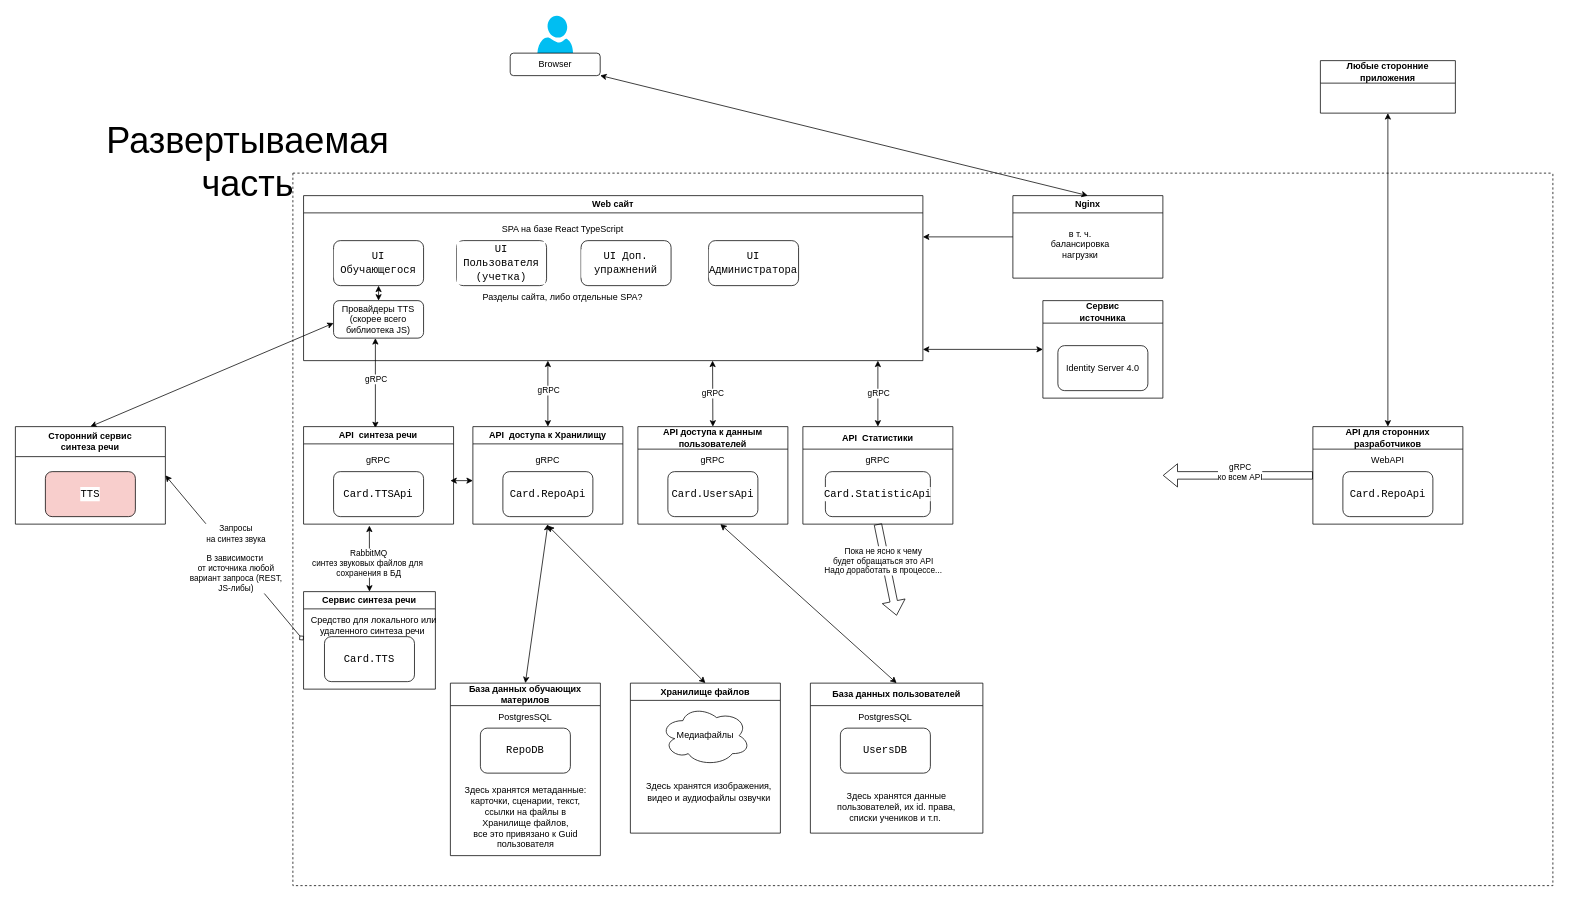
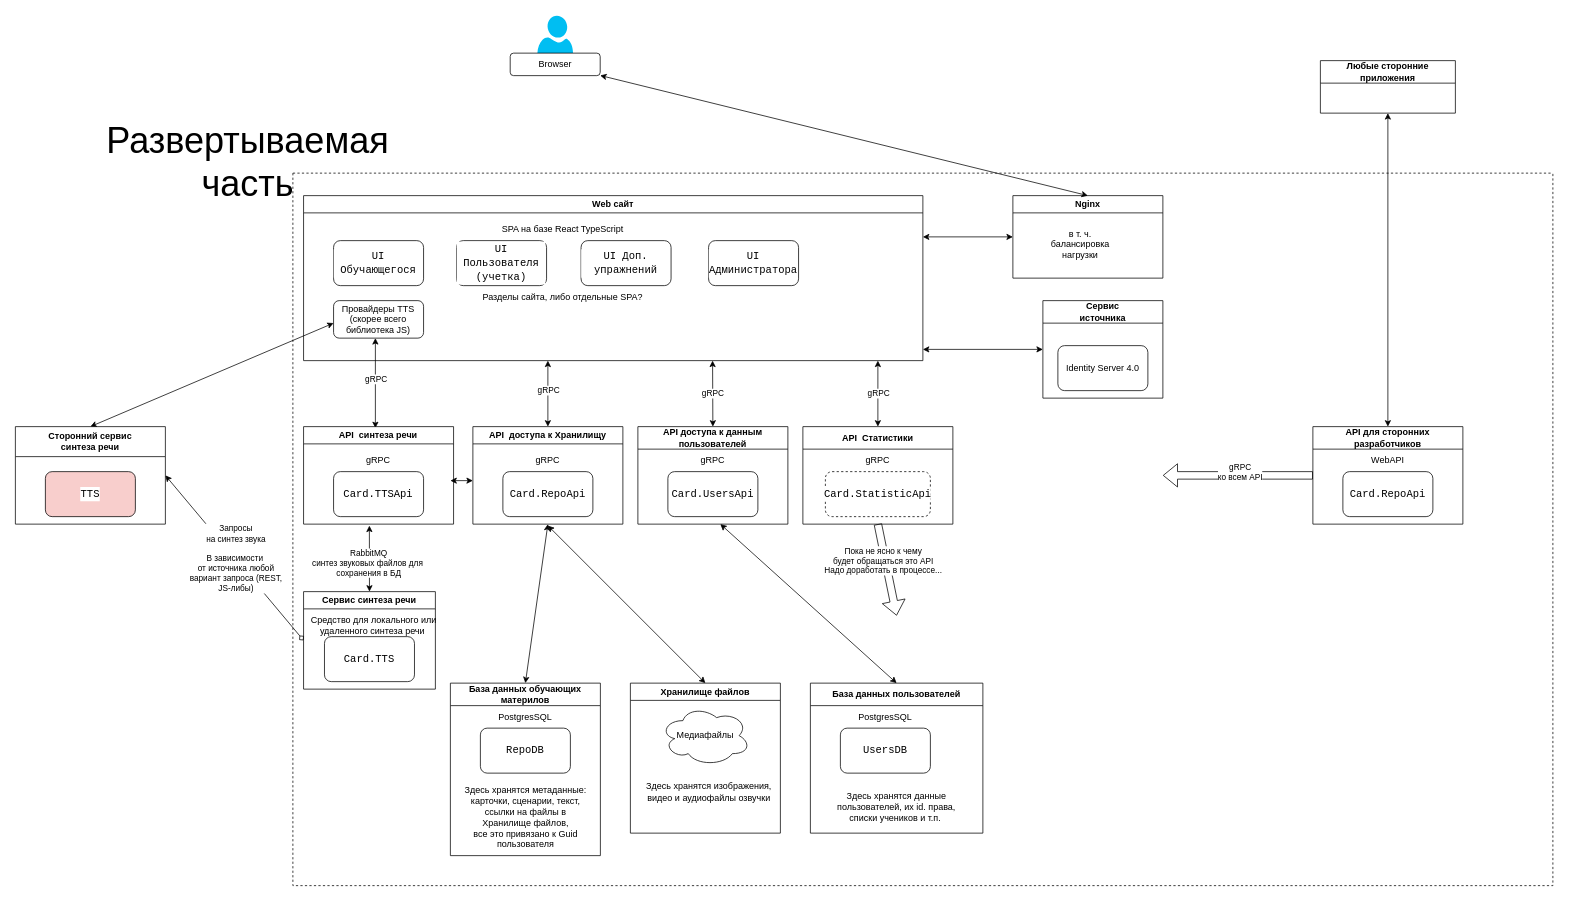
- <mxCell id="49" value="" style="endArrow=none;startArrow=classic;html=1;rounded=0;entryX=0;entryY=0.5;entryDx=0;entryDy=0;exitX=1;exitY=0.25;exitDx=0;exitDy=0;" parent="2" source="3" target="47" edge="1"><mxGeometry width="50" height="50" relative="1" as="geometry"><mxPoint x="800" y="220" as="sourcePoint" /><mxPoint x="850" y="170" as="targetPoint" /></mxGeometry></mxCell>
+ <mxCell id="49" value="" style="endArrow=classic;startArrow=classic;html=1;rounded=0;entryX=0;entryY=0.5;entryDx=0;entryDy=0;exitX=1;exitY=0.25;exitDx=0;exitDy=0;" parent="2" source="3" target="47" edge="1"><mxGeometry width="50" height="50" relative="1" as="geometry"><mxPoint x="800" y="220" as="sourcePoint" /><mxPoint x="850" y="170" as="targetPoint" /></mxGeometry></mxCell>
- <mxCell id="11" value="" style="endArrow=classic;startArrow=classic;html=1;rounded=0;entryX=0.5;entryY=1;entryDx=0;entryDy=0;exitX=0.5;exitY=0;exitDx=0;exitDy=0;" parent="3" source="10" target="4" edge="1"><mxGeometry width="50" height="50" relative="1" as="geometry"><mxPoint x="205.75" y="230" as="sourcePoint" /><mxPoint x="255.75" y="180" as="targetPoint" /></mxGeometry></mxCell>
- <mxCell id="57" value="&lt;div style=&quot;font-family: Consolas, &amp;quot;Courier New&amp;quot;, monospace; font-size: 14px; line-height: 19px;&quot;&gt;Card.StatisticApi&lt;/div&gt;" style="rounded=1;whiteSpace=wrap;html=1;fontColor=default;labelBackgroundColor=default;" parent="56" vertex="1"><mxGeometry x="30" y="60" width="140" height="60" as="geometry" /></mxCell>
+ <mxCell id="57" value="&lt;div style=&quot;font-family: Consolas, &amp;quot;Courier New&amp;quot;, monospace; font-size: 14px; line-height: 19px;&quot;&gt;Card.StatisticApi&lt;/div&gt;" style="rounded=1;whiteSpace=wrap;html=1;fontColor=default;labelBackgroundColor=default;dashed=1;" parent="56" vertex="1"><mxGeometry x="30" y="60" width="140" height="60" as="geometry" /></mxCell>
